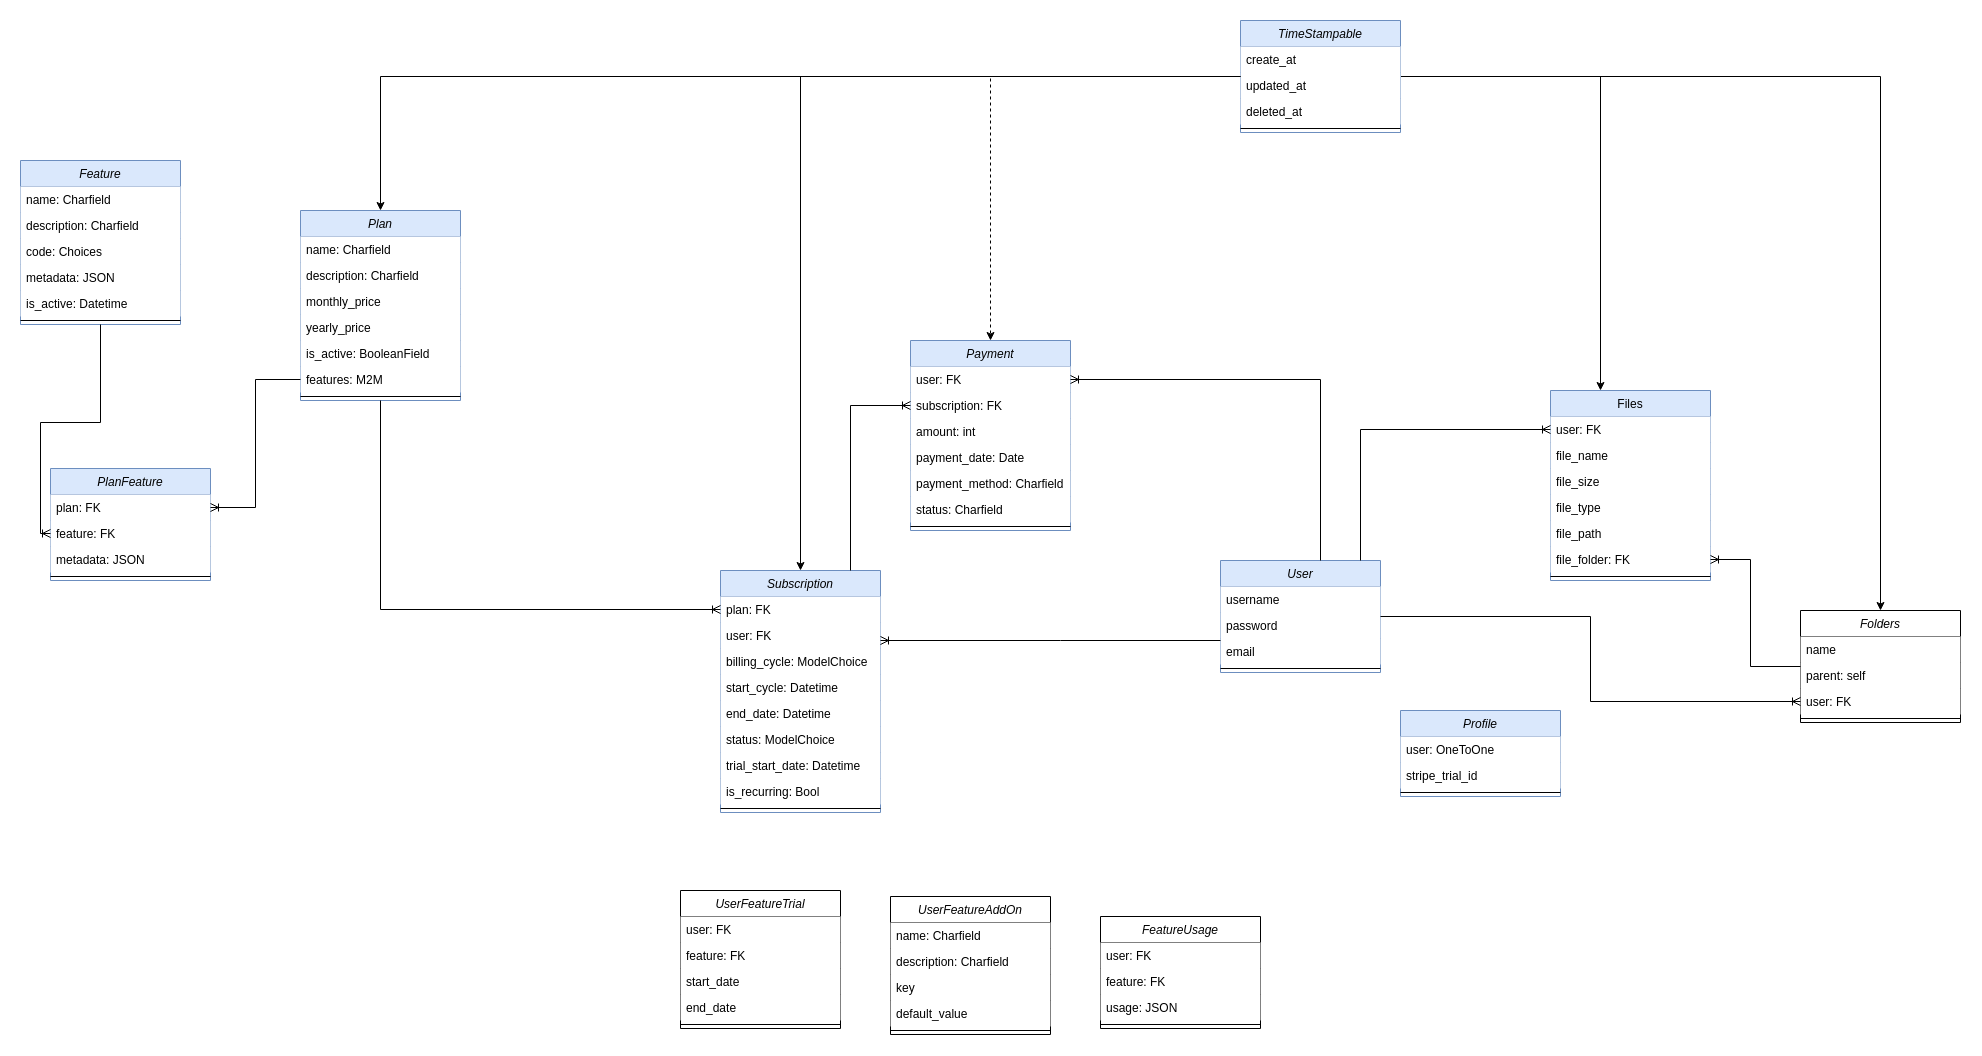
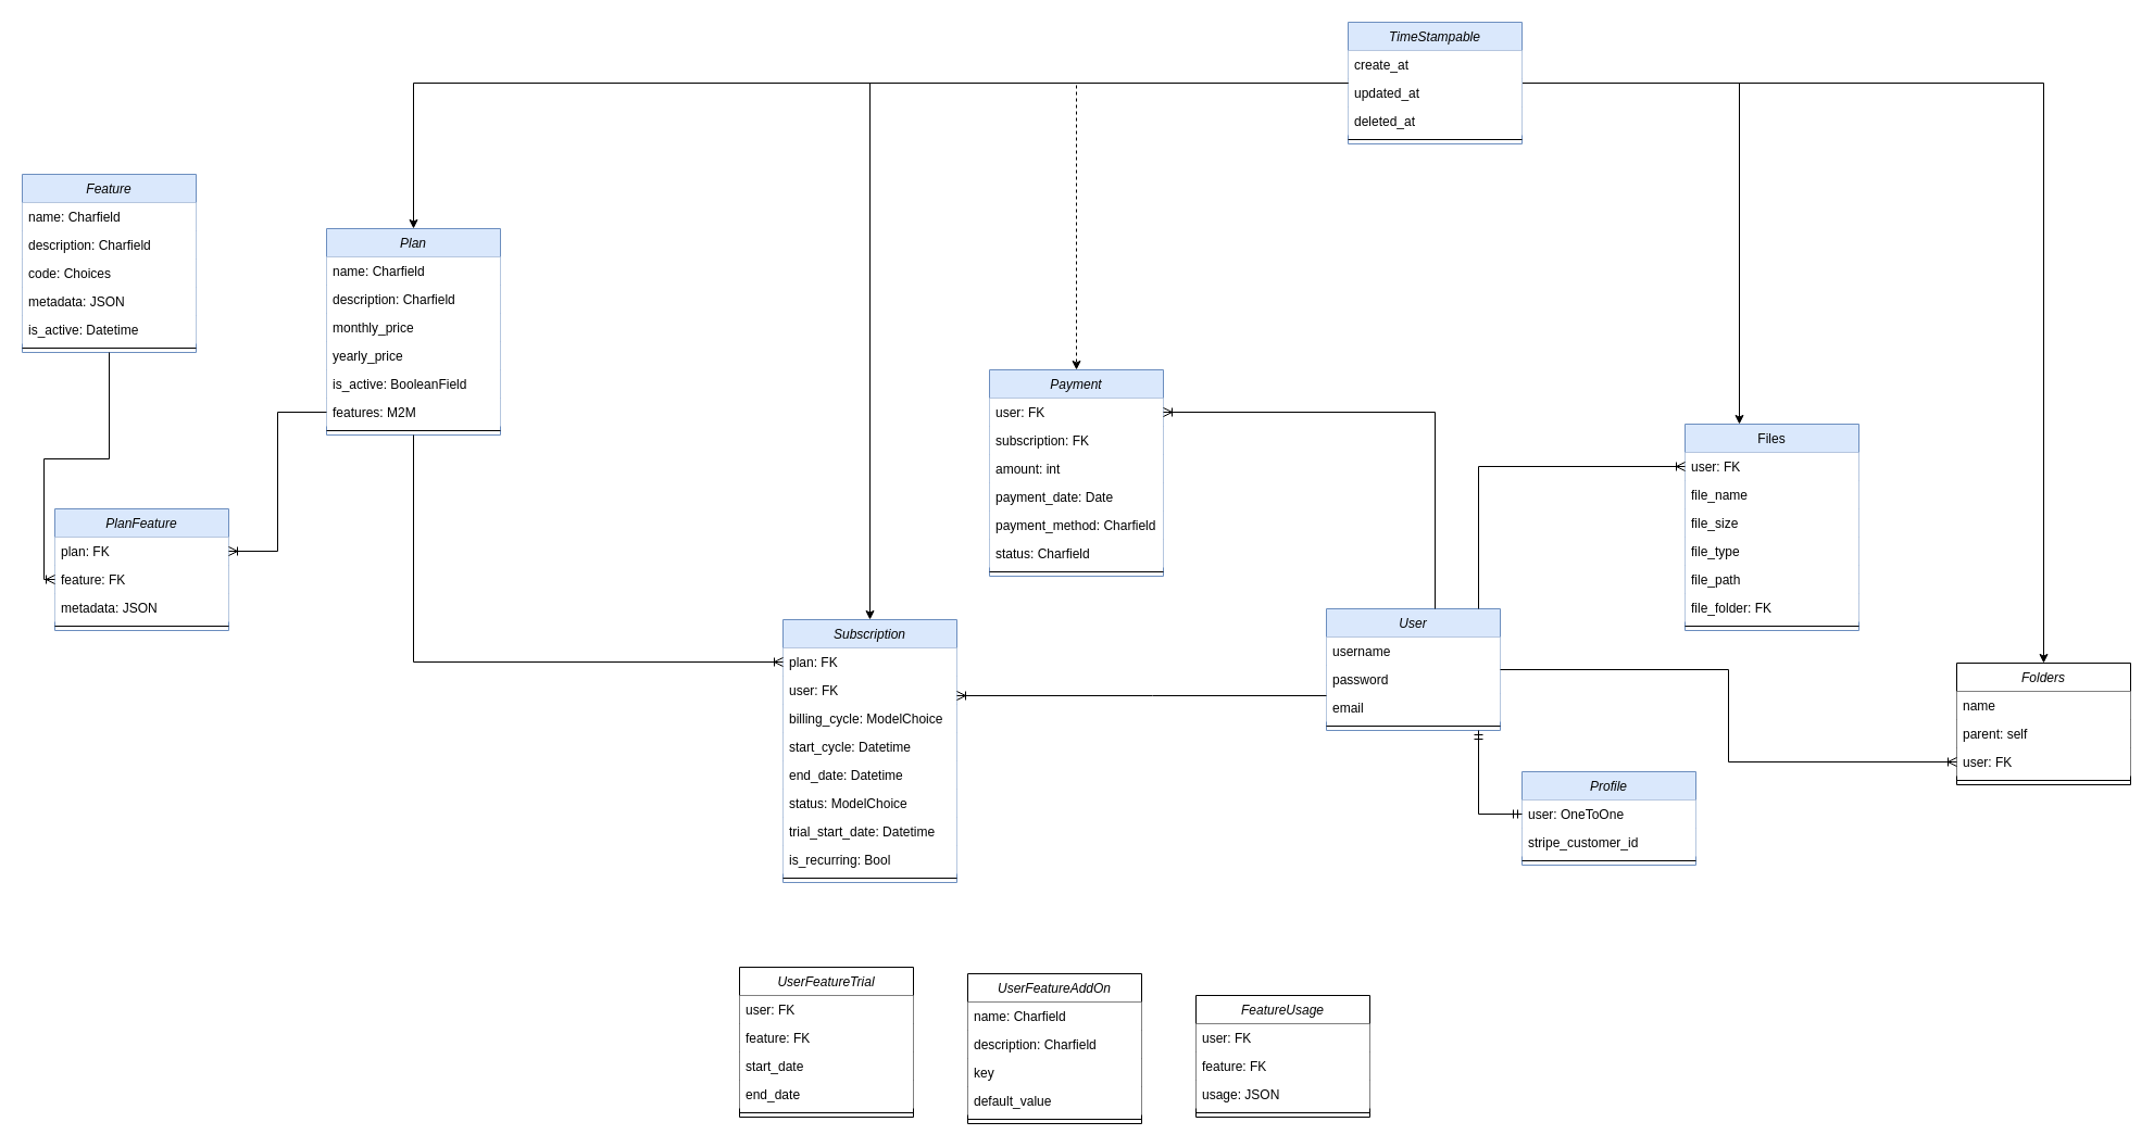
- <mxCell id="98" value="" style="edgeStyle=orthogonalEdgeStyle;fontSize=12;html=1;endArrow=ERoneToMany;rounded=0;" edge="1" parent="1" source="37" target="91"><mxGeometry width="100" height="100" relative="1" as="geometry"><mxPoint x="900" y="480" as="sourcePoint" /><mxPoint x="950" y="570" as="targetPoint" /><Array as="points"><mxPoint x="850" y="405" /></Array></mxGeometry></mxCell>
- <mxCell id="50" value="" style="edgeStyle=elbowEdgeStyle;fontSize=12;html=1;endArrow=ERoneToMany;rounded=0;" parent="1" source="23" target="13" edge="1"><mxGeometry width="100" height="100" relative="1" as="geometry"><mxPoint x="1590" y="919" as="sourcePoint" /><mxPoint x="1970" y="721" as="targetPoint" /><Array as="points"><mxPoint x="1750" y="580" /></Array></mxGeometry></mxCell>
+ <mxCell id="88" value="" style="edgeStyle=orthogonalEdgeStyle;fontSize=12;html=1;endArrow=ERmandOne;startArrow=ERmandOne;rounded=0;" edge="1" parent="1" source="85" target="2"><mxGeometry width="100" height="100" relative="1" as="geometry"><mxPoint x="1350" y="840" as="sourcePoint" /><mxPoint x="1450" as="targetPoint" y="740" /><Array as="points"><mxPoint x="1360" y="749" /></Array></mxGeometry></mxCell>
- <mxCell id="86" value="stripe_trial_id" style="text;align=left;verticalAlign=top;spacingLeft=4;spacingRight=4;overflow=hidden;rotatable=0;points=[[0,0.5],[1,0.5]];portConstraint=eastwest;rounded=0;shadow=0;html=0;fillColor=default;" vertex="1" parent="84"><mxGeometry y="52" width="160" height="26" as="geometry" /></mxCell>
+ <mxCell id="86" value="stripe_customer_id" style="text;align=left;verticalAlign=top;spacingLeft=4;spacingRight=4;overflow=hidden;rotatable=0;points=[[0,0.5],[1,0.5]];portConstraint=eastwest;rounded=0;shadow=0;html=0;fillColor=default;" vertex="1" parent="84"><mxGeometry y="52" width="160" height="26" as="geometry" /></mxCell>
